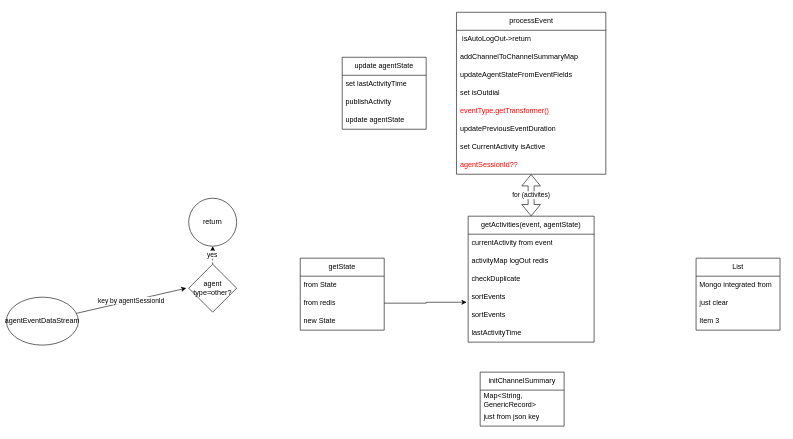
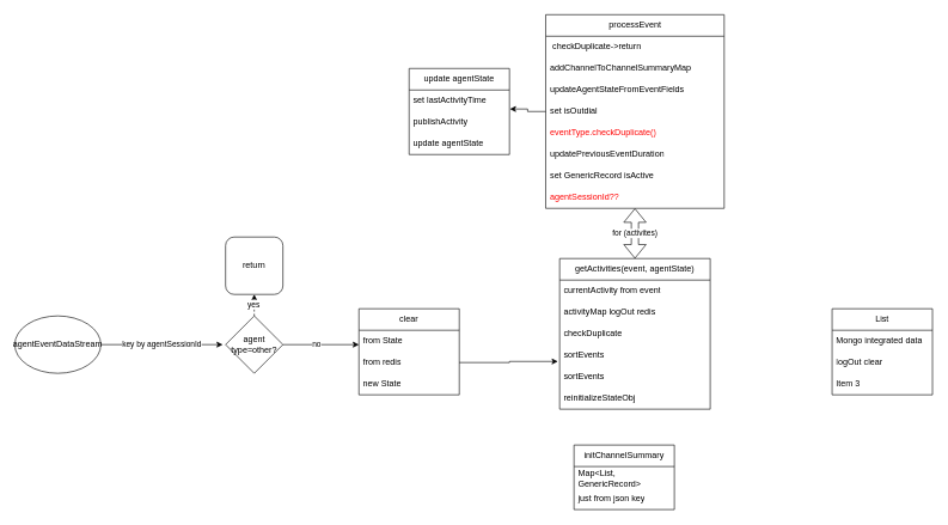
- <mxCell id="28" value="&amp;nbsp;isAutoLogOut-&amp;gt;return" style="text;strokeColor=none;fillColor=none;align=left;verticalAlign=middle;spacingLeft=4;spacingRight=4;overflow=hidden;points=[[0,0.5],[1,0.5]];portConstraint=eastwest;rotatable=0;whiteSpace=wrap;html=1;" vertex="1" parent="27"><mxGeometry y="30" width="249" height="30" as="geometry" /></mxCell>
+ <mxCell id="28" value="&amp;nbsp;checkDuplicate-&amp;gt;return" style="text;strokeColor=none;fillColor=none;align=left;verticalAlign=middle;spacingLeft=4;spacingRight=4;overflow=hidden;points=[[0,0.5],[1,0.5]];portConstraint=eastwest;rotatable=0;whiteSpace=wrap;html=1;" vertex="1" parent="27"><mxGeometry y="30" width="249" height="30" as="geometry" /></mxCell>
+ <mxCell id="26" style="edgeStyle=orthogonalEdgeStyle;rounded=0;orthogonalLoop=1;jettySize=auto;html=1;entryX=1.004;entryY=0.883;entryDx=0;entryDy=0;entryPerimeter=0;" edge="1" parent="1" source="27" target="37"><mxGeometry relative="1" as="geometry" /></mxCell>
- <mxCell id="32" value="&lt;font color=&quot;#ff0000&quot;&gt;eventType.getTransformer()&lt;/font&gt;" style="text;strokeColor=none;fillColor=none;align=left;verticalAlign=middle;spacingLeft=4;spacingRight=4;overflow=hidden;points=[[0,0.5],[1,0.5]];portConstraint=eastwest;rotatable=0;whiteSpace=wrap;html=1;" vertex="1" parent="27"><mxGeometry y="150" width="249" height="30" as="geometry" /></mxCell>
+ <mxCell id="32" value="&lt;font color=&quot;#ff0000&quot;&gt;eventType.checkDuplicate()&lt;/font&gt;" style="text;strokeColor=none;fillColor=none;align=left;verticalAlign=middle;spacingLeft=4;spacingRight=4;overflow=hidden;points=[[0,0.5],[1,0.5]];portConstraint=eastwest;rotatable=0;whiteSpace=wrap;html=1;" vertex="1" parent="27"><mxGeometry y="150" width="249" height="30" as="geometry" /></mxCell>
- <mxCell id="34" value="set CurrentActivity isActive" style="text;strokeColor=none;fillColor=none;align=left;verticalAlign=middle;spacingLeft=4;spacingRight=4;overflow=hidden;points=[[0,0.5],[1,0.5]];portConstraint=eastwest;rotatable=0;whiteSpace=wrap;html=1;" vertex="1" parent="27"><mxGeometry y="210" width="249" height="30" as="geometry" /></mxCell>
+ <mxCell id="34" value="set GenericRecord isActive" style="text;strokeColor=none;fillColor=none;align=left;verticalAlign=middle;spacingLeft=4;spacingRight=4;overflow=hidden;points=[[0,0.5],[1,0.5]];portConstraint=eastwest;rotatable=0;whiteSpace=wrap;html=1;" vertex="1" parent="27"><mxGeometry y="210" width="249" height="30" as="geometry" /></mxCell>
- <mxCell id="9" value="return" style="ellipse;whiteSpace=wrap;html=1;aspect=fixed;" vertex="1" parent="1"><mxGeometry x="314" y="330" width="80" height="80" as="geometry" /></mxCell>
+ <mxCell id="9" value="return" style="whiteSpace=wrap;html=1;aspect=fixed;rounded=1;" vertex="1" parent="1"><mxGeometry x="314" y="330" width="80" height="80" as="geometry" /></mxCell>
- <mxCell id="10" value="getState" style="swimlane;fontStyle=0;childLayout=stackLayout;horizontal=1;startSize=30;horizontalStack=0;resizeParent=1;resizeParentMax=0;resizeLast=0;collapsible=1;marginBottom=0;whiteSpace=wrap;html=1;" vertex="1" parent="1"><mxGeometry x="500" y="430" width="140" height="120" as="geometry" /></mxCell>
+ <mxCell id="10" value="clear" style="swimlane;fontStyle=0;childLayout=stackLayout;horizontal=1;startSize=30;horizontalStack=0;resizeParent=1;resizeParentMax=0;resizeLast=0;collapsible=1;marginBottom=0;whiteSpace=wrap;html=1;" vertex="1" parent="1"><mxGeometry x="500" y="430" width="140" height="120" as="geometry" /></mxCell>
- <mxCell id="41" value="Mongo integrated from" style="text;strokeColor=none;fillColor=none;align=left;verticalAlign=middle;spacingLeft=4;spacingRight=4;overflow=hidden;points=[[0,0.5],[1,0.5]];portConstraint=eastwest;rotatable=0;whiteSpace=wrap;html=1;" vertex="1" parent="40"><mxGeometry y="30" width="140" height="30" as="geometry" /></mxCell>
+ <mxCell id="41" value="Mongo integrated data" style="text;strokeColor=none;fillColor=none;align=left;verticalAlign=middle;spacingLeft=4;spacingRight=4;overflow=hidden;points=[[0,0.5],[1,0.5]];portConstraint=eastwest;rotatable=0;whiteSpace=wrap;html=1;" vertex="1" parent="40"><mxGeometry y="30" width="140" height="30" as="geometry" /></mxCell>
+ <mxCell id="6" style="edgeStyle=orthogonalEdgeStyle;rounded=0;orthogonalLoop=1;jettySize=auto;html=1;entryX=0;entryY=0.667;entryDx=0;entryDy=0;entryPerimeter=0;" edge="1" parent="1" source="8" target="11"><mxGeometry relative="1" as="geometry"><mxPoint x="500" y="480" as="targetPoint" /></mxGeometry></mxCell>
+ <mxCell id="7" value="no" style="edgeLabel;html=1;align=center;verticalAlign=middle;resizable=0;points=[];" vertex="1" connectable="0" parent="6"><mxGeometry x="-0.117" y="1" relative="1" as="geometry"><mxPoint as="offset" /></mxGeometry></mxCell>
- <mxCell id="42" value="just clear" style="text;strokeColor=none;fillColor=none;align=left;verticalAlign=middle;spacingLeft=4;spacingRight=4;overflow=hidden;points=[[0,0.5],[1,0.5]];portConstraint=eastwest;rotatable=0;whiteSpace=wrap;html=1;" vertex="1" parent="40"><mxGeometry y="60" width="140" height="30" as="geometry" /></mxCell>
+ <mxCell id="42" value="logOut clear" style="text;strokeColor=none;fillColor=none;align=left;verticalAlign=middle;spacingLeft=4;spacingRight=4;overflow=hidden;points=[[0,0.5],[1,0.5]];portConstraint=eastwest;rotatable=0;whiteSpace=wrap;html=1;" vertex="1" parent="40"><mxGeometry y="60" width="140" height="30" as="geometry" /></mxCell>
- <mxCell id="3" value="agentEventDataStream" style="ellipse;whiteSpace=wrap;html=1;" vertex="1" parent="1"><mxGeometry x="10" y="495" width="120" height="80" as="geometry" /></mxCell>
+ <mxCell id="3" value="agentEventDataStream" style="ellipse;whiteSpace=wrap;html=1;" vertex="1" parent="1"><mxGeometry x="20" y="440" width="120" height="80" as="geometry" /></mxCell>
- <mxCell id="20" value="lastActivityTime" style="text;strokeColor=none;fillColor=none;align=left;verticalAlign=middle;spacingLeft=4;spacingRight=4;overflow=hidden;points=[[0,0.5],[1,0.5]];portConstraint=eastwest;rotatable=0;whiteSpace=wrap;html=1;" vertex="1" parent="14"><mxGeometry y="180" width="210" height="30" as="geometry" /></mxCell>
+ <mxCell id="20" value="reinitializeStateObj" style="text;strokeColor=none;fillColor=none;align=left;verticalAlign=middle;spacingLeft=4;spacingRight=4;overflow=hidden;points=[[0,0.5],[1,0.5]];portConstraint=eastwest;rotatable=0;whiteSpace=wrap;html=1;" vertex="1" parent="14"><mxGeometry y="180" width="210" height="30" as="geometry" /></mxCell>
- <mxCell id="22" value="Map&amp;lt;String, GenericRecord&amp;gt;" style="text;strokeColor=none;fillColor=none;align=left;verticalAlign=middle;spacingLeft=4;spacingRight=4;overflow=hidden;points=[[0,0.5],[1,0.5]];portConstraint=eastwest;rotatable=0;whiteSpace=wrap;html=1;" vertex="1" parent="21"><mxGeometry y="30" width="140" height="30" as="geometry" /></mxCell>
+ <mxCell id="22" value="Map&amp;lt;List, GenericRecord&amp;gt;" style="text;strokeColor=none;fillColor=none;align=left;verticalAlign=middle;spacingLeft=4;spacingRight=4;overflow=hidden;points=[[0,0.5],[1,0.5]];portConstraint=eastwest;rotatable=0;whiteSpace=wrap;html=1;" vertex="1" parent="21"><mxGeometry y="30" width="140" height="30" as="geometry" /></mxCell>
